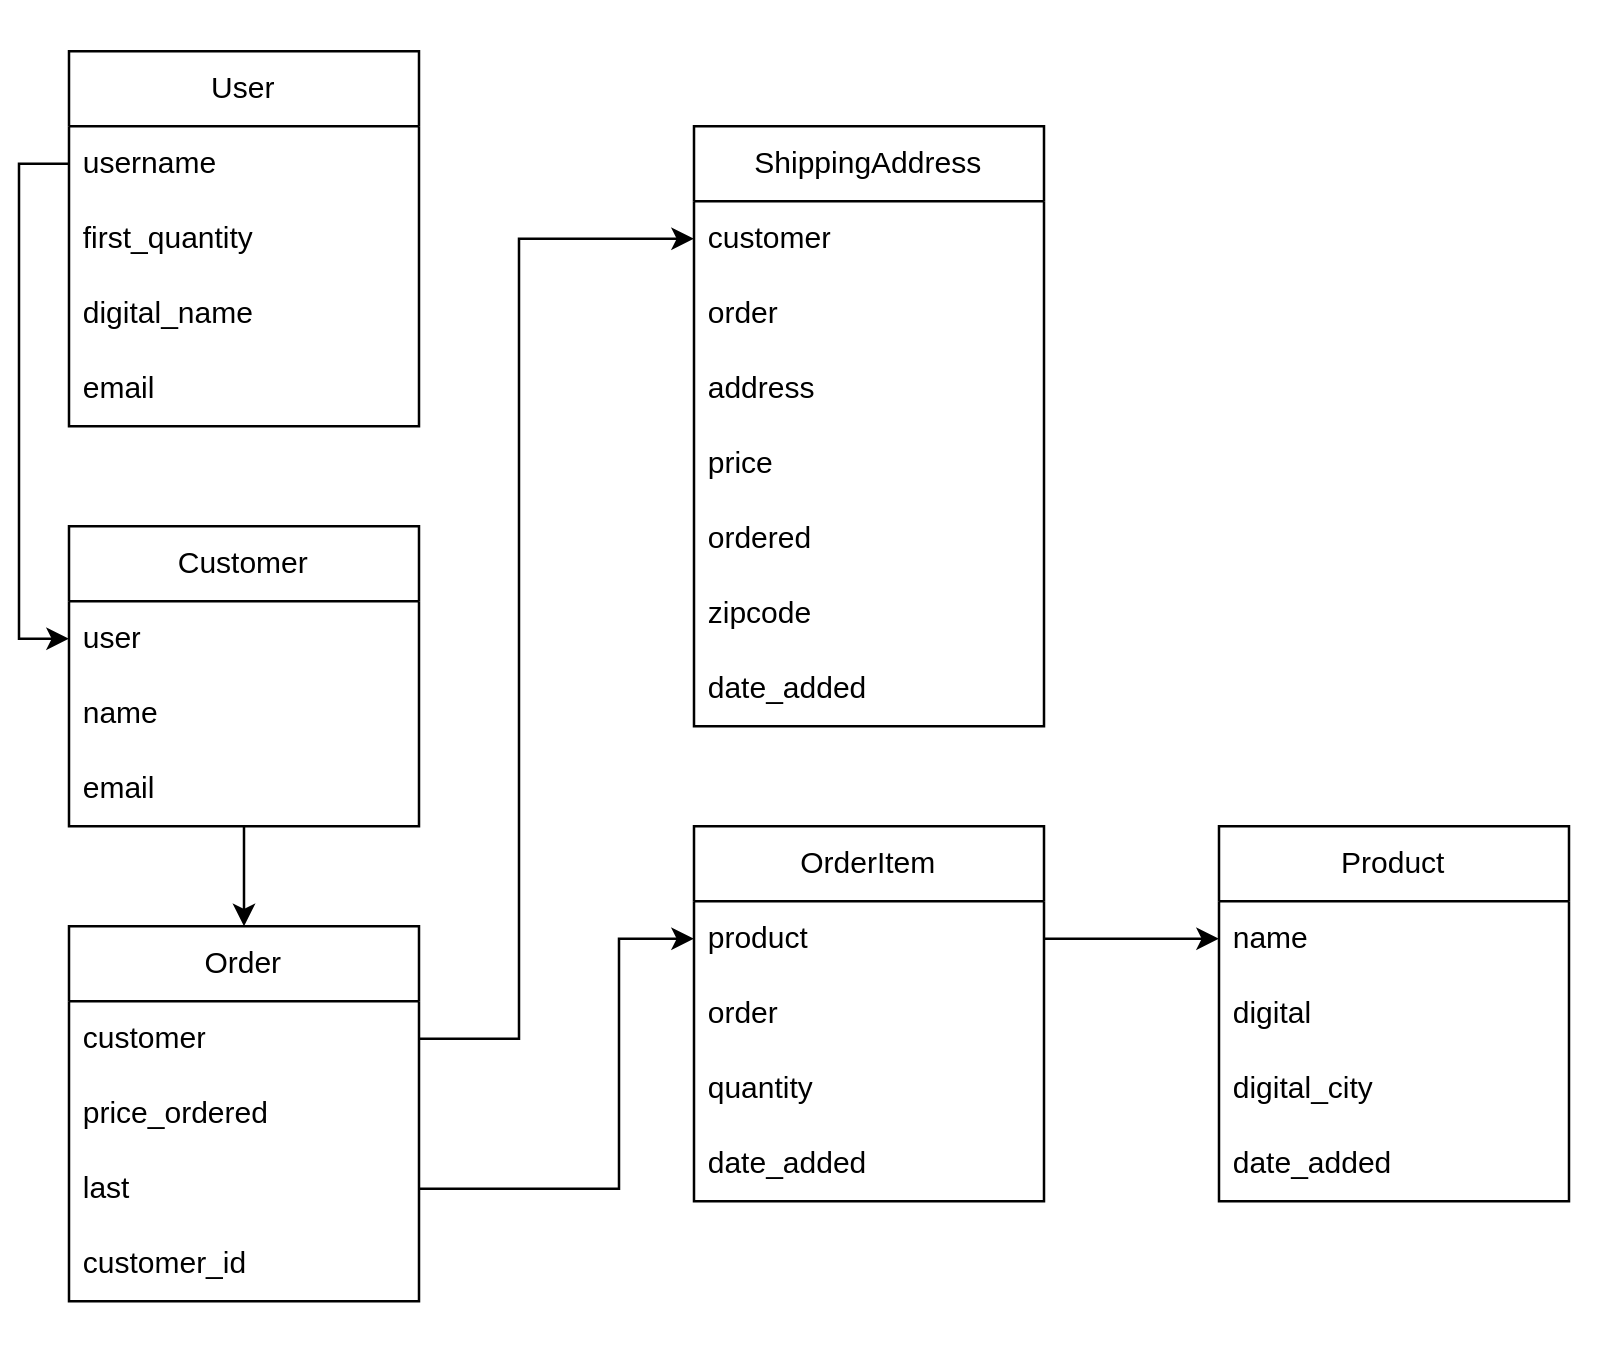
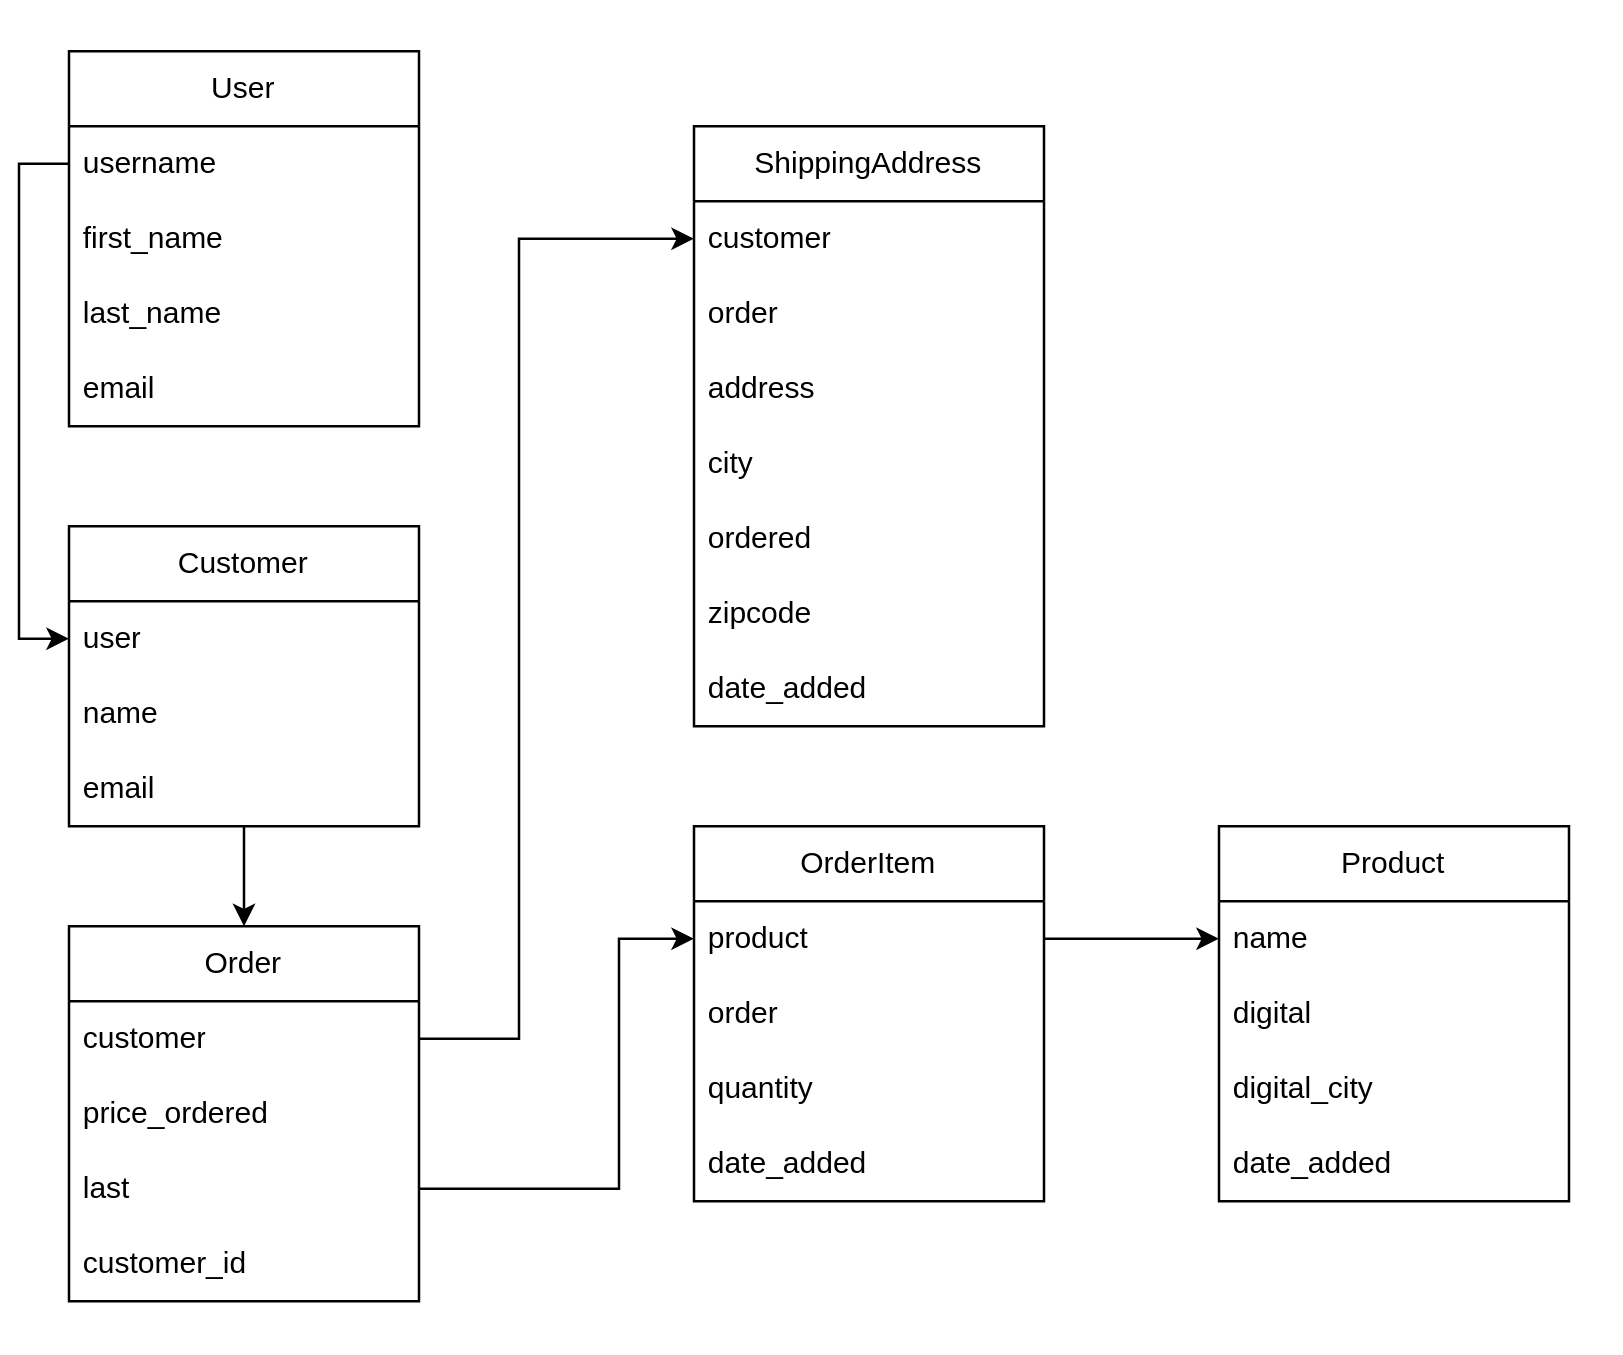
- <mxCell id="4" value="first_quantity&lt;br&gt;" style="text;strokeColor=none;fillColor=none;align=left;verticalAlign=middle;spacingLeft=4;spacingRight=4;overflow=hidden;points=[[0,0.5],[1,0.5]];portConstraint=eastwest;rotatable=0;whiteSpace=wrap;html=1;" vertex="1" parent="2"><mxGeometry y="60" width="140" height="30" as="geometry" /></mxCell>
+ <mxCell id="4" value="first_name&lt;br&gt;" style="text;strokeColor=none;fillColor=none;align=left;verticalAlign=middle;spacingLeft=4;spacingRight=4;overflow=hidden;points=[[0,0.5],[1,0.5]];portConstraint=eastwest;rotatable=0;whiteSpace=wrap;html=1;" vertex="1" parent="2"><mxGeometry y="60" width="140" height="30" as="geometry" /></mxCell>
- <mxCell id="5" value="digital_name" style="text;strokeColor=none;fillColor=none;align=left;verticalAlign=middle;spacingLeft=4;spacingRight=4;overflow=hidden;points=[[0,0.5],[1,0.5]];portConstraint=eastwest;rotatable=0;whiteSpace=wrap;html=1;" vertex="1" parent="2"><mxGeometry y="90" width="140" height="30" as="geometry" /></mxCell>
+ <mxCell id="5" value="last_name" style="text;strokeColor=none;fillColor=none;align=left;verticalAlign=middle;spacingLeft=4;spacingRight=4;overflow=hidden;points=[[0,0.5],[1,0.5]];portConstraint=eastwest;rotatable=0;whiteSpace=wrap;html=1;" vertex="1" parent="2"><mxGeometry y="90" width="140" height="30" as="geometry" /></mxCell>
- <mxCell id="21" value="price" style="text;strokeColor=none;fillColor=none;align=left;verticalAlign=middle;spacingLeft=4;spacingRight=4;overflow=hidden;points=[[0,0.5],[1,0.5]];portConstraint=eastwest;rotatable=0;whiteSpace=wrap;html=1;" vertex="1" parent="17"><mxGeometry y="120" width="140" height="30" as="geometry" /></mxCell>
+ <mxCell id="21" value="city" style="text;strokeColor=none;fillColor=none;align=left;verticalAlign=middle;spacingLeft=4;spacingRight=4;overflow=hidden;points=[[0,0.5],[1,0.5]];portConstraint=eastwest;rotatable=0;whiteSpace=wrap;html=1;" vertex="1" parent="17"><mxGeometry y="120" width="140" height="30" as="geometry" /></mxCell>
